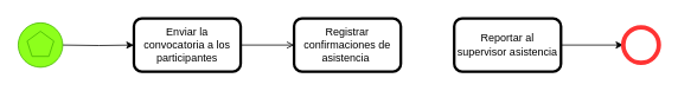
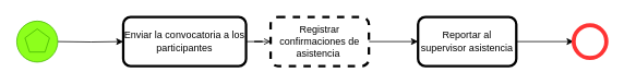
- <mxCell id="4" value="Enviar la convocatoria a los participantes" style="rounded=1;whiteSpace=wrap;html=1;strokeColor=#000000;strokeWidth=3;" parent="1" vertex="1"><mxGeometry x="150" y="20" width="120" height="60" as="geometry" /></mxCell>
+ <mxCell id="4" value="Enviar la convocatoria a los participantes" style="rounded=1;whiteSpace=wrap;html=1;strokeColor=#000000;strokeWidth=3;" parent="1" vertex="1"><mxGeometry x="150" y="20" width="150" height="60" as="geometry" /></mxCell>
- <mxCell id="6" value="Registrar confirmaciones de asistencia&amp;nbsp;" style="rounded=1;whiteSpace=wrap;html=1;strokeColor=#000000;strokeWidth=3;" parent="1" vertex="1"><mxGeometry x="330" y="20" width="120" height="60" as="geometry" /></mxCell>
+ <mxCell id="6" value="Registrar confirmaciones de asistencia&amp;nbsp;" style="rounded=1;whiteSpace=wrap;html=1;strokeColor=#000000;strokeWidth=3;dashed=1;" parent="1" vertex="1"><mxGeometry x="330" y="20" width="120" height="60" as="geometry" /></mxCell>
+ <mxCell id="5" style="edgeStyle=orthogonalEdgeStyle;rounded=0;orthogonalLoop=1;jettySize=auto;html=1;exitX=1;exitY=0.5;exitDx=0;exitDy=0;entryX=0;entryY=0.5;entryDx=0;entryDy=0;strokeColor=#000000;" parent="1" source="6" target="8" edge="1"><mxGeometry relative="1" as="geometry" /></mxCell>
